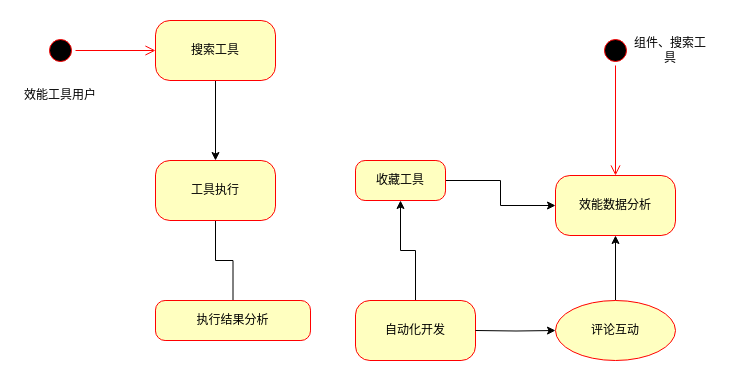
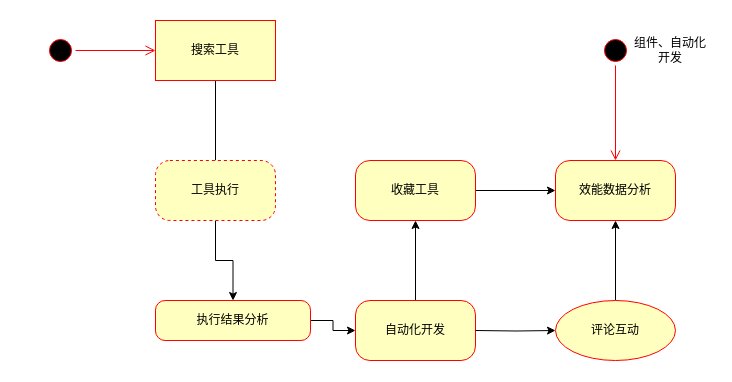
- <mxCell id="4" value="搜索工具" style="rounded=1;whiteSpace=wrap;html=1;arcSize=24;fillColor=#ffffc0;strokeColor=#ff0000;shadow=0;comic=0;labelBackgroundColor=none;fontFamily=Verdana;fontSize=12;fontColor=#000000;align=center;" parent="1" vertex="1"><mxGeometry x="155" y="20" width="120" height="60" as="geometry" /></mxCell>
+ <mxCell id="4" value="搜索工具" style="whiteSpace=wrap;html=1;arcSize=24;fillColor=#ffffc0;strokeColor=#ff0000;shadow=0;comic=0;labelBackgroundColor=none;fontFamily=Verdana;fontSize=12;fontColor=#000000;align=center;rounded=0;" parent="1" vertex="1"><mxGeometry x="155" y="20" width="120" height="60" as="geometry" /></mxCell>
- <mxCell id="21" value="组件、搜索工具" style="text;html=1;strokeColor=none;fillColor=none;align=center;verticalAlign=middle;whiteSpace=wrap;rounded=0;" parent="1" vertex="1"><mxGeometry x="630" y="25" width="80" height="50" as="geometry" /></mxCell>
+ <mxCell id="21" value="组件、自动化开发" style="text;html=1;strokeColor=none;fillColor=none;align=center;verticalAlign=middle;whiteSpace=wrap;rounded=0;" parent="1" vertex="1"><mxGeometry x="630" y="25" width="80" height="50" as="geometry" /></mxCell>
- <mxCell id="20" value="效能工具用户" style="text;html=1;strokeColor=none;fillColor=none;align=center;verticalAlign=middle;whiteSpace=wrap;rounded=0;" parent="1" vertex="1"><mxGeometry x="20" y="70" width="80" height="50" as="geometry" /></mxCell>
- <mxCell id="3" value="" style="edgeStyle=orthogonalEdgeStyle;rounded=0;orthogonalLoop=1;jettySize=auto;html=1;" parent="1" source="4" target="6" edge="1"><mxGeometry relative="1" as="geometry" /></mxCell>
+ <mxCell id="3" value="" style="edgeStyle=orthogonalEdgeStyle;rounded=0;orthogonalLoop=1;jettySize=auto;html=1;endArrow=none;" parent="1" source="4" target="6" edge="1"><mxGeometry relative="1" as="geometry" /></mxCell>
- <mxCell id="12" value="收藏工具" style="rounded=1;whiteSpace=wrap;html=1;arcSize=24;fillColor=#ffffc0;strokeColor=#ff0000;shadow=0;comic=0;labelBackgroundColor=none;fontFamily=Verdana;fontSize=12;fontColor=#000000;align=center;" parent="1" vertex="1"><mxGeometry x="355" y="160" width="90" height="40" as="geometry" /></mxCell>
+ <mxCell id="12" value="收藏工具" style="rounded=1;whiteSpace=wrap;html=1;arcSize=24;fillColor=#ffffc0;strokeColor=#ff0000;shadow=0;comic=0;labelBackgroundColor=none;fontFamily=Verdana;fontSize=12;fontColor=#000000;align=center;" parent="1" vertex="1"><mxGeometry x="355" y="160" width="120" height="60" as="geometry" /></mxCell>
- <mxCell id="6" value="工具执行" style="rounded=1;whiteSpace=wrap;html=1;arcSize=24;fillColor=#ffffc0;strokeColor=#ff0000;shadow=0;comic=0;labelBackgroundColor=none;fontFamily=Verdana;fontSize=12;fontColor=#000000;align=center;" parent="1" vertex="1"><mxGeometry x="155" y="160" width="120" height="60" as="geometry" /></mxCell>
+ <mxCell id="6" value="工具执行" style="rounded=1;whiteSpace=wrap;html=1;arcSize=24;fillColor=#ffffc0;strokeColor=#ff0000;shadow=0;comic=0;labelBackgroundColor=none;fontFamily=Verdana;fontSize=12;fontColor=#000000;align=center;dashed=1;" parent="1" vertex="1"><mxGeometry x="155" y="160" width="120" height="60" as="geometry" /></mxCell>
- <mxCell id="16" value="效能数据分析" style="rounded=1;whiteSpace=wrap;html=1;arcSize=24;fillColor=#ffffc0;strokeColor=#ff0000;shadow=0;comic=0;labelBackgroundColor=none;fontFamily=Verdana;fontSize=12;fontColor=#000000;align=center;" parent="1" vertex="1"><mxGeometry x="555" y="175" width="120" height="60" as="geometry" /></mxCell>
+ <mxCell id="16" value="效能数据分析" style="rounded=1;whiteSpace=wrap;html=1;arcSize=24;fillColor=#ffffc0;strokeColor=#ff0000;shadow=0;comic=0;labelBackgroundColor=none;fontFamily=Verdana;fontSize=12;fontColor=#000000;align=center;" parent="1" vertex="1"><mxGeometry x="555" y="160" width="120" height="60" as="geometry" /></mxCell>
- <mxCell id="5" value="" style="edgeStyle=orthogonalEdgeStyle;rounded=0;orthogonalLoop=1;jettySize=auto;html=1;endArrow=none;" parent="1" source="6" target="8" edge="1"><mxGeometry relative="1" as="geometry" /></mxCell>
+ <mxCell id="5" value="" style="edgeStyle=orthogonalEdgeStyle;rounded=0;orthogonalLoop=1;jettySize=auto;html=1;" parent="1" source="6" target="8" edge="1"><mxGeometry relative="1" as="geometry" /></mxCell>
+ <mxCell id="7" value="" style="edgeStyle=orthogonalEdgeStyle;rounded=0;orthogonalLoop=1;jettySize=auto;html=1;" parent="1" source="8" target="10" edge="1"><mxGeometry relative="1" as="geometry" /></mxCell>
